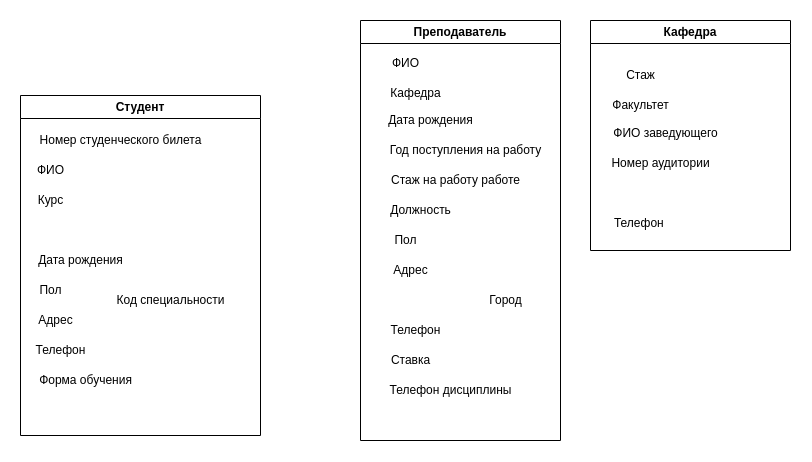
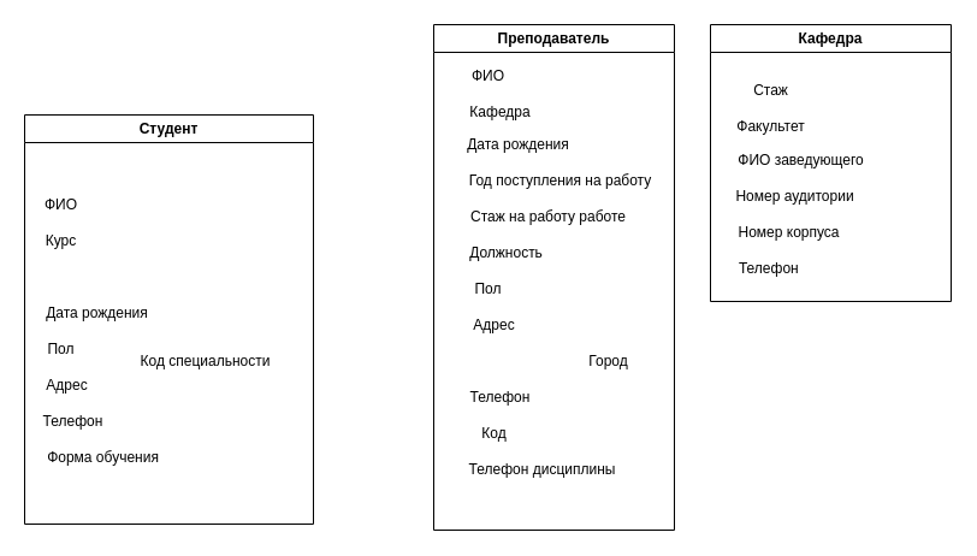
- <mxCell id="23" value="Номер студенческого билета" style="text;html=1;align=center;verticalAlign=middle;resizable=0;points=[];autosize=1;strokeColor=none;fillColor=none;" vertex="1" parent="22"><mxGeometry x="5" y="30" width="190" height="30" as="geometry" /></mxCell>
+ <mxCell id="7" value="Номер корпуса" style="text;html=1;align=center;verticalAlign=middle;resizable=0;points=[];autosize=1;strokeColor=none;fillColor=none;" vertex="1" parent="2"><mxGeometry x="10" y="158" width="110" height="30" as="geometry" /></mxCell>
- <mxCell id="20" value="Ставка" style="text;html=1;align=center;verticalAlign=middle;resizable=0;points=[];autosize=1;strokeColor=none;fillColor=none;" vertex="1" parent="9"><mxGeometry x="20" y="325" width="60" height="30" as="geometry" /></mxCell>
+ <mxCell id="20" value="Код" style="text;html=1;align=center;verticalAlign=middle;resizable=0;points=[];autosize=1;strokeColor=none;fillColor=none;" vertex="1" parent="9"><mxGeometry x="20" y="325" width="60" height="30" as="geometry" /></mxCell>
